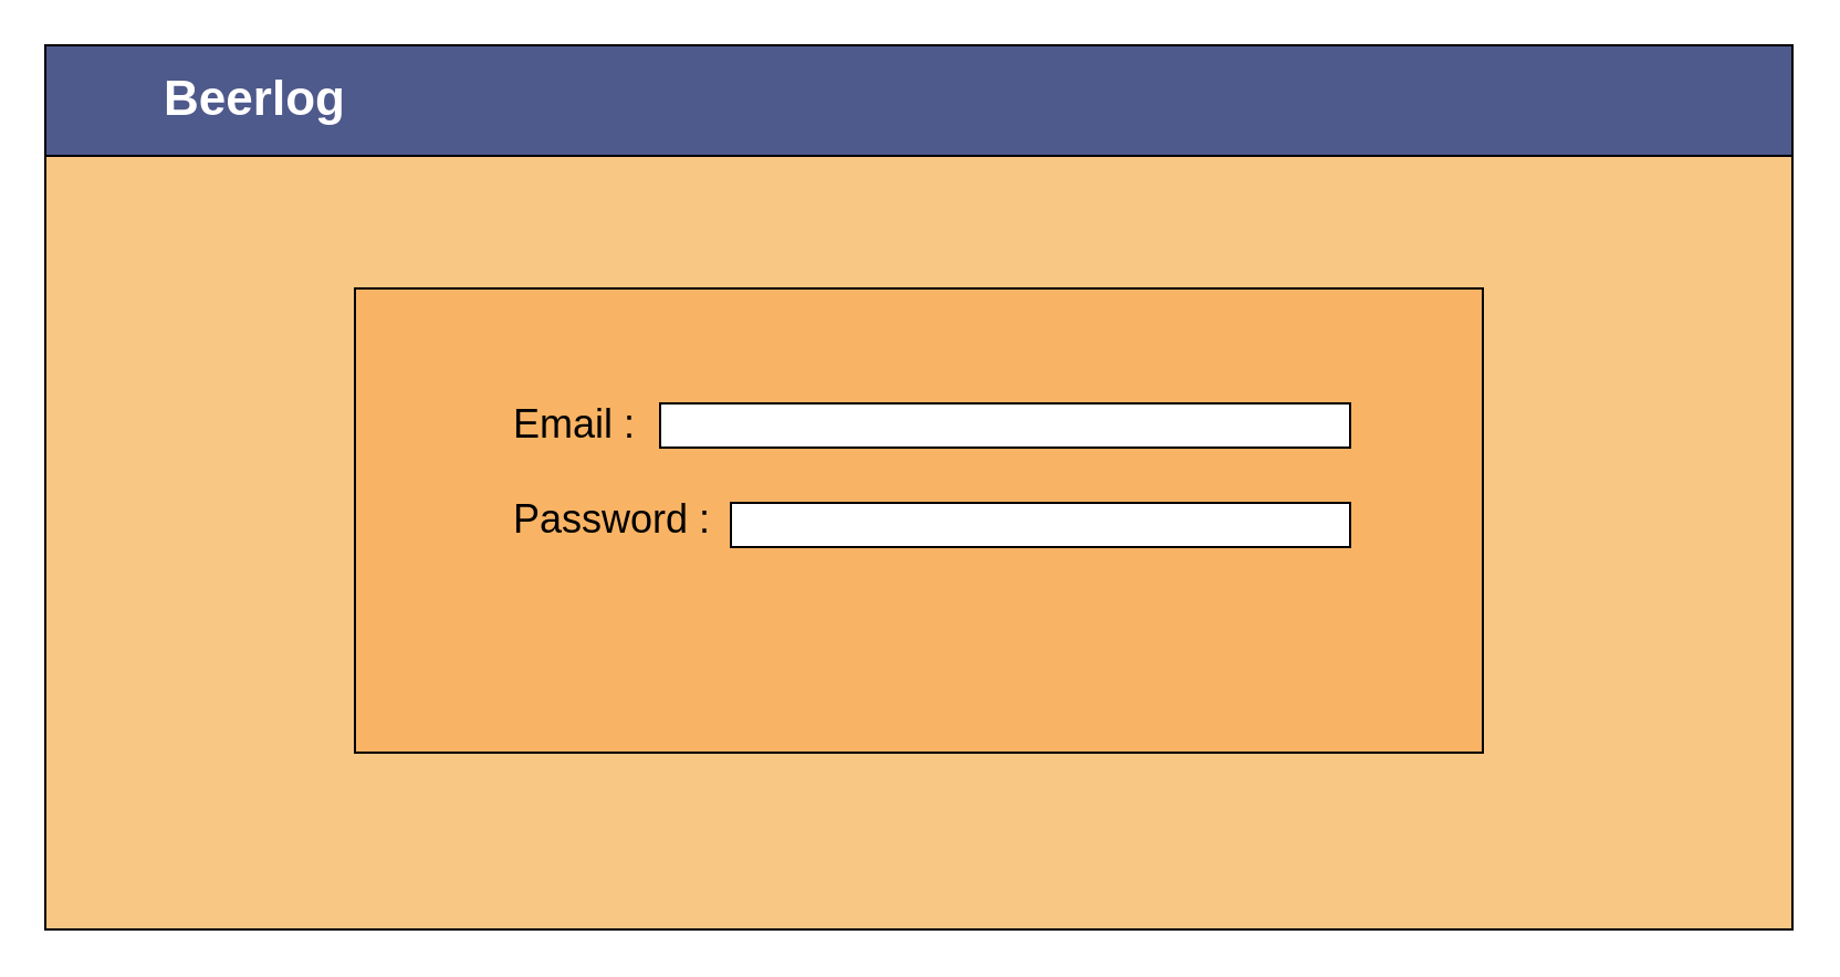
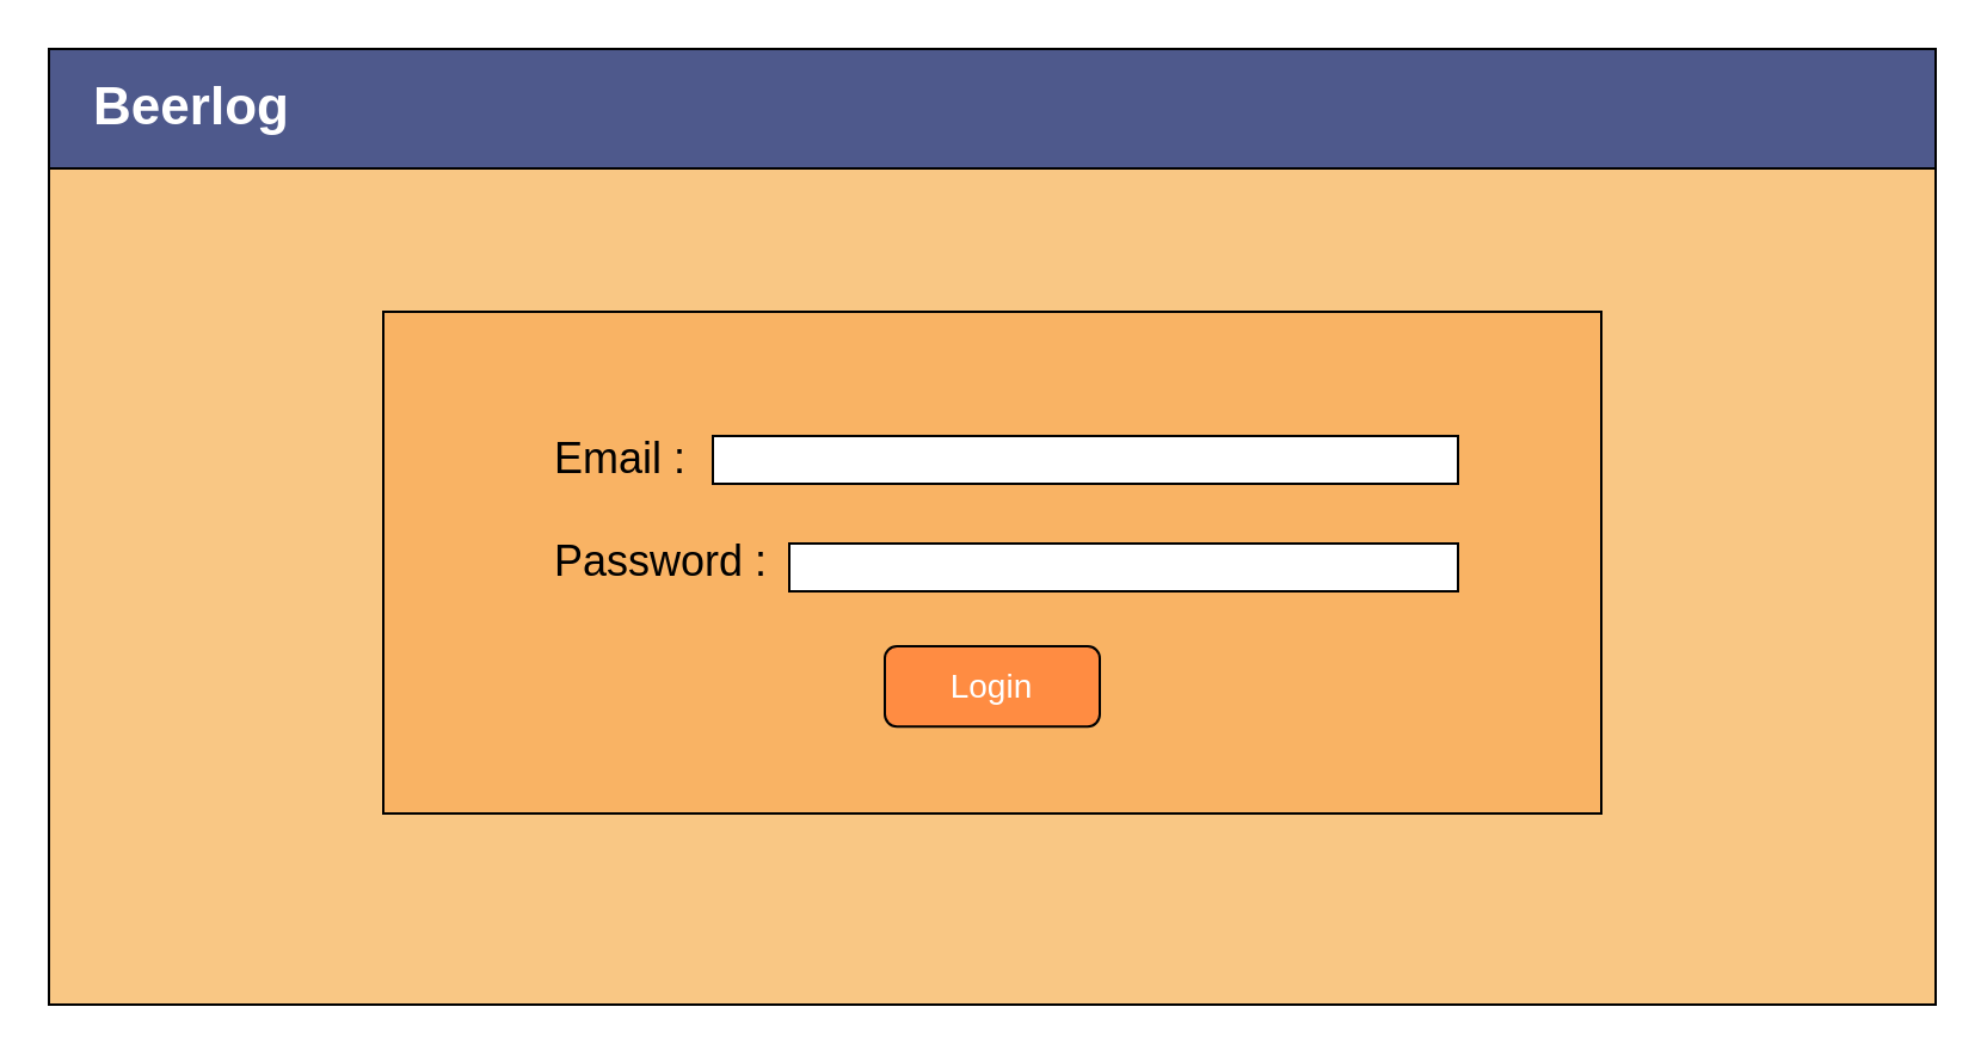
- <mxCell id="4" value="Beerlog" style="text;html=1;strokeColor=none;fillColor=none;align=center;verticalAlign=middle;whiteSpace=wrap;rounded=0;fontColor=#FFFFFF;fontSize=22;fontStyle=1" vertex="1" parent="1"><mxGeometry x="85" y="30" width="60" height="30" as="geometry" /></mxCell>
+ <mxCell id="4" value="Beerlog" style="text;html=1;strokeColor=none;fillColor=none;align=center;verticalAlign=middle;whiteSpace=wrap;rounded=0;fontColor=#FFFFFF;fontSize=22;fontStyle=1" vertex="1" parent="1"><mxGeometry x="50" y="30" width="60" height="30" as="geometry" /></mxCell>
+ <mxCell id="9" value="Login" style="rounded=1;whiteSpace=wrap;html=1;strokeColor=#000000;fontSize=14;fontColor=#FFFFFF;fillColor=#FF8C42;gradientColor=none;" vertex="1" parent="1"><mxGeometry x="370" y="270" width="90" height="33.6" as="geometry" /></mxCell>
